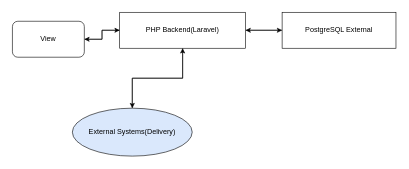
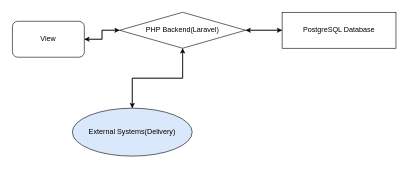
- <mxCell id="5" value="PHP Backend(Laravel)" style="rounded=0;whiteSpace=wrap;html=1;" vertex="1" parent="1"><mxGeometry x="199" y="20" width="210" height="60" as="geometry" /></mxCell>
+ <mxCell id="5" value="PHP Backend(Laravel)" style="rhombus;whiteSpace=wrap;html=1;" vertex="1" parent="1"><mxGeometry x="199" y="20" width="210" height="60" as="geometry" /></mxCell>
- <mxCell id="9" value="PostgreSQL External" style="rounded=0;whiteSpace=wrap;html=1;" vertex="1" parent="1"><mxGeometry x="470" y="20" width="190" height="60" as="geometry" /></mxCell>
+ <mxCell id="9" value="PostgreSQL Database" style="rounded=0;whiteSpace=wrap;html=1;" vertex="1" parent="1"><mxGeometry x="470" y="20" width="190" height="60" as="geometry" /></mxCell>
